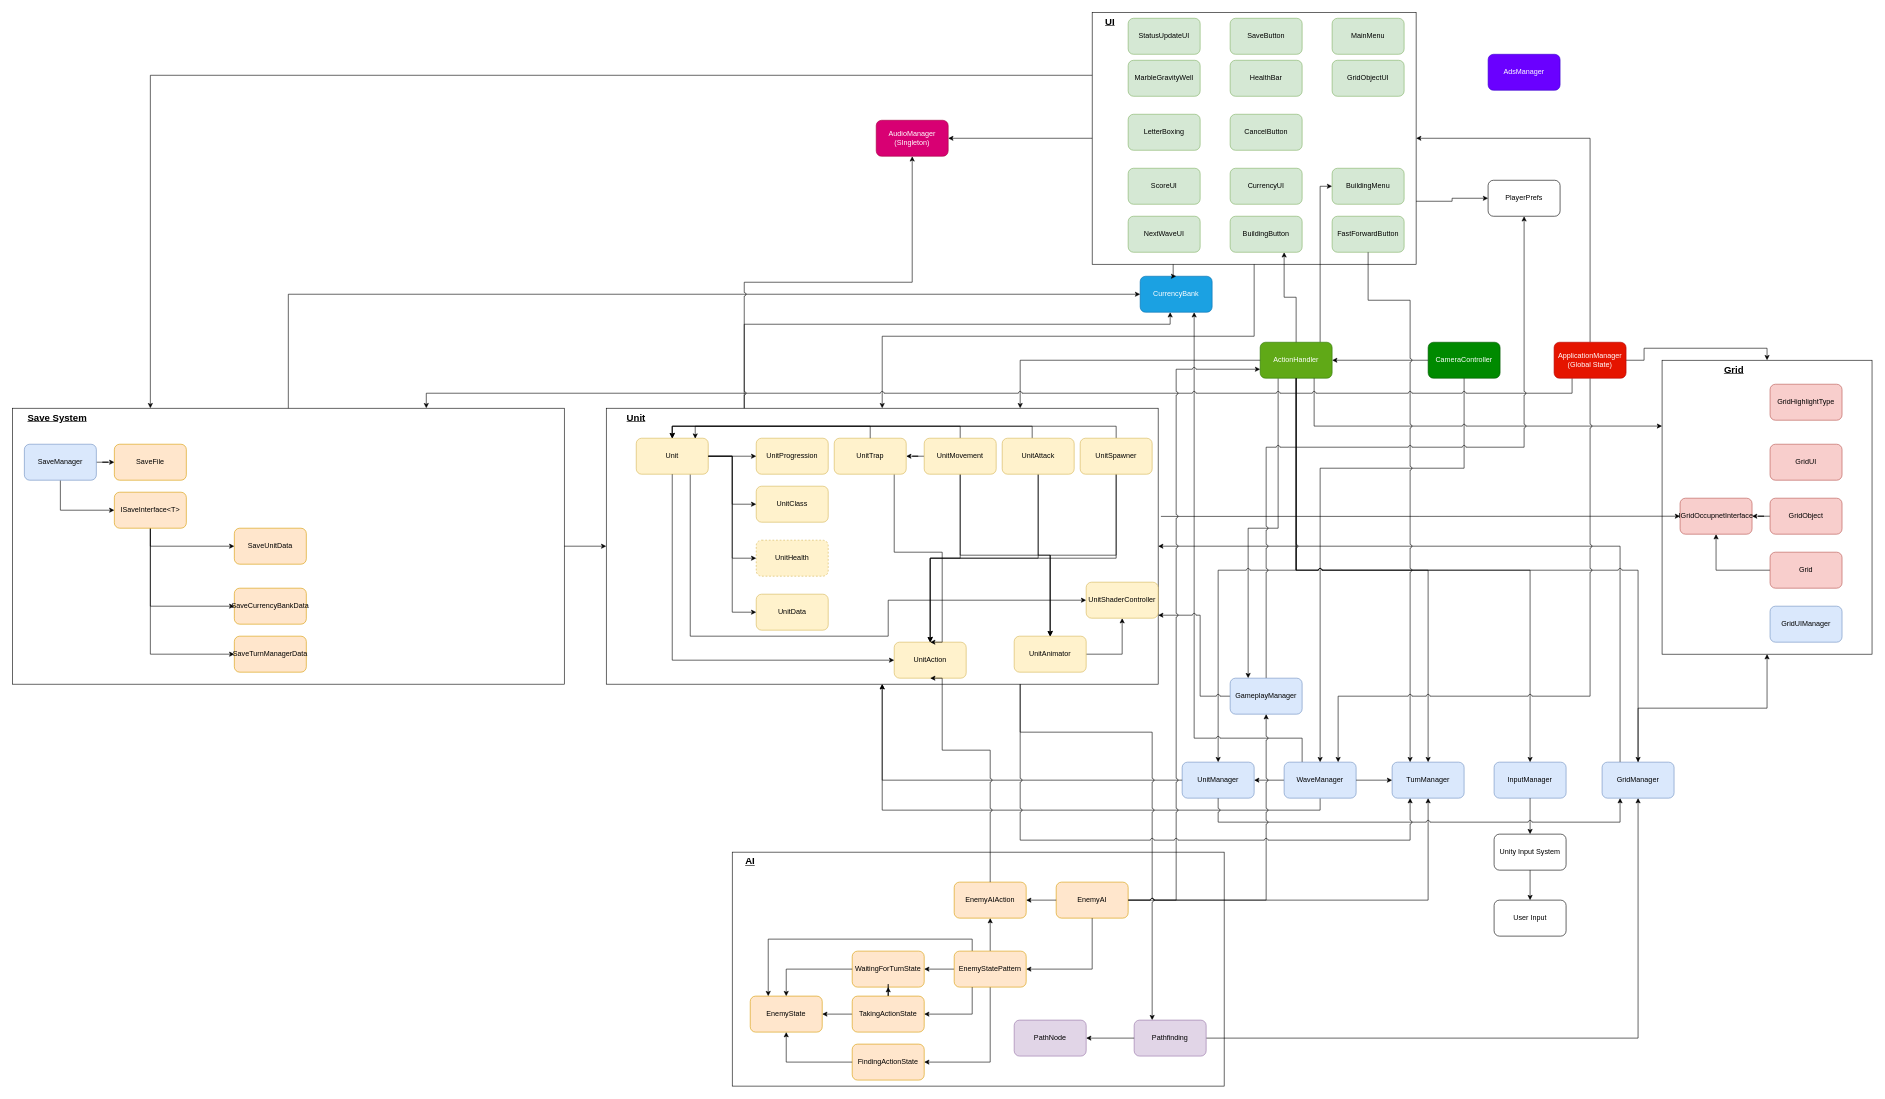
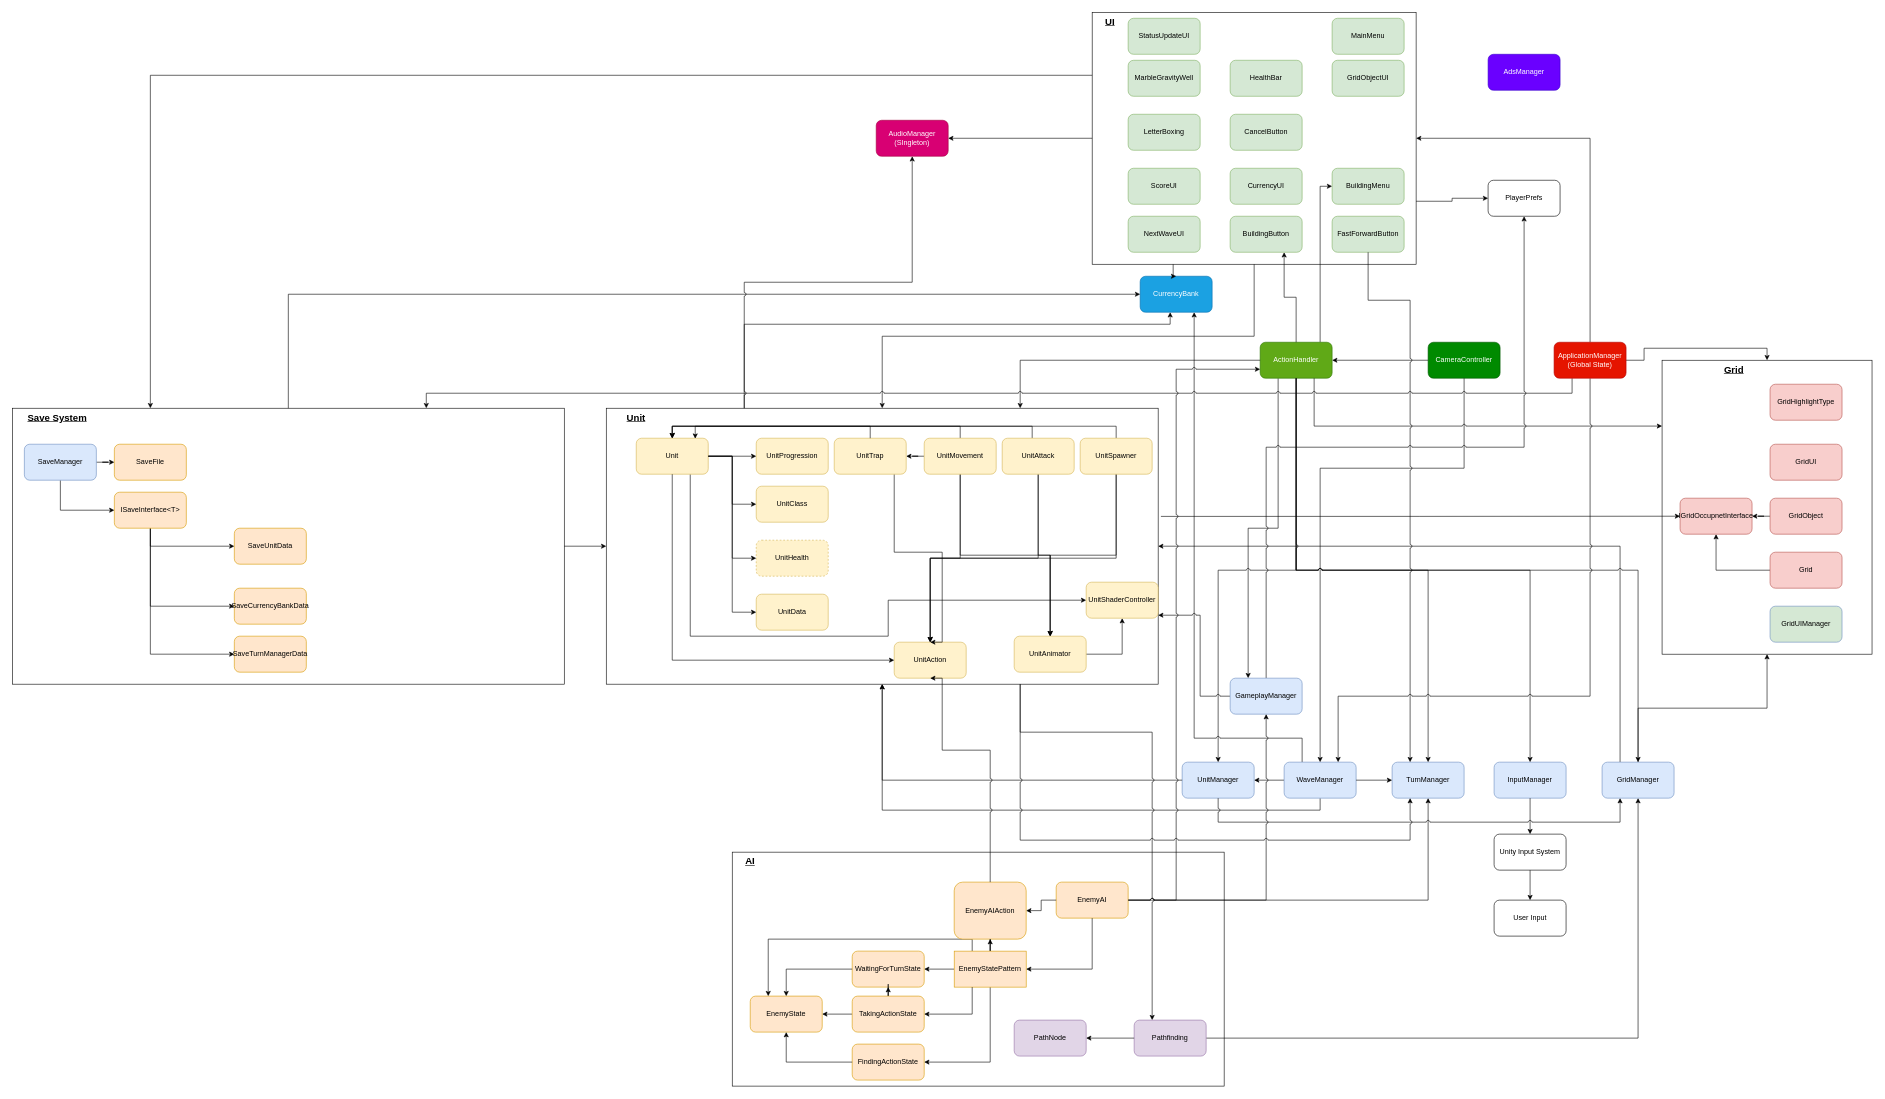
- <mxCell id="104" value="SaveButton" style="rounded=1;whiteSpace=wrap;html=1;fillColor=#d5e8d4;strokeColor=#82b366;" parent="93" vertex="1"><mxGeometry x="90" y="10" width="120" height="60" as="geometry" /></mxCell>
- <mxCell id="141" value="GridUIManager" style="rounded=1;whiteSpace=wrap;html=1;fillColor=#dae8fc;strokeColor=#6c8ebf;" parent="135" vertex="1"><mxGeometry x="180" y="410" width="120" height="60" as="geometry" /></mxCell>
+ <mxCell id="141" value="GridUIManager" style="rounded=1;whiteSpace=wrap;html=1;fillColor=#d5e8d4;strokeColor=#6c8ebf;" parent="135" vertex="1"><mxGeometry x="180" y="410" width="120" height="60" as="geometry" /></mxCell>
- <mxCell id="82" value="EnemyAIAction" style="rounded=1;whiteSpace=wrap;html=1;container=0;fillColor=#ffe6cc;strokeColor=#d79b00;" parent="69" vertex="1"><mxGeometry x="370" y="50" width="120" height="60" as="geometry" /></mxCell>
+ <mxCell id="82" value="EnemyAIAction" style="rounded=1;whiteSpace=wrap;html=1;container=0;fillColor=#ffe6cc;strokeColor=#d79b00;" parent="69" vertex="1"><mxGeometry x="370" y="50" width="120" height="95" as="geometry" /></mxCell>
- <mxCell id="87" value="EnemyStatePattern" style="rounded=1;whiteSpace=wrap;html=1;fillColor=#ffe6cc;strokeColor=#d79b00;container=0;" parent="69" vertex="1"><mxGeometry x="370" y="165" width="120" height="60" as="geometry" /></mxCell>
+ <mxCell id="87" value="EnemyStatePattern" style="whiteSpace=wrap;html=1;fillColor=#ffe6cc;strokeColor=#d79b00;container=0;rounded=0;" parent="69" vertex="1"><mxGeometry x="370" y="165" width="120" height="60" as="geometry" /></mxCell>
